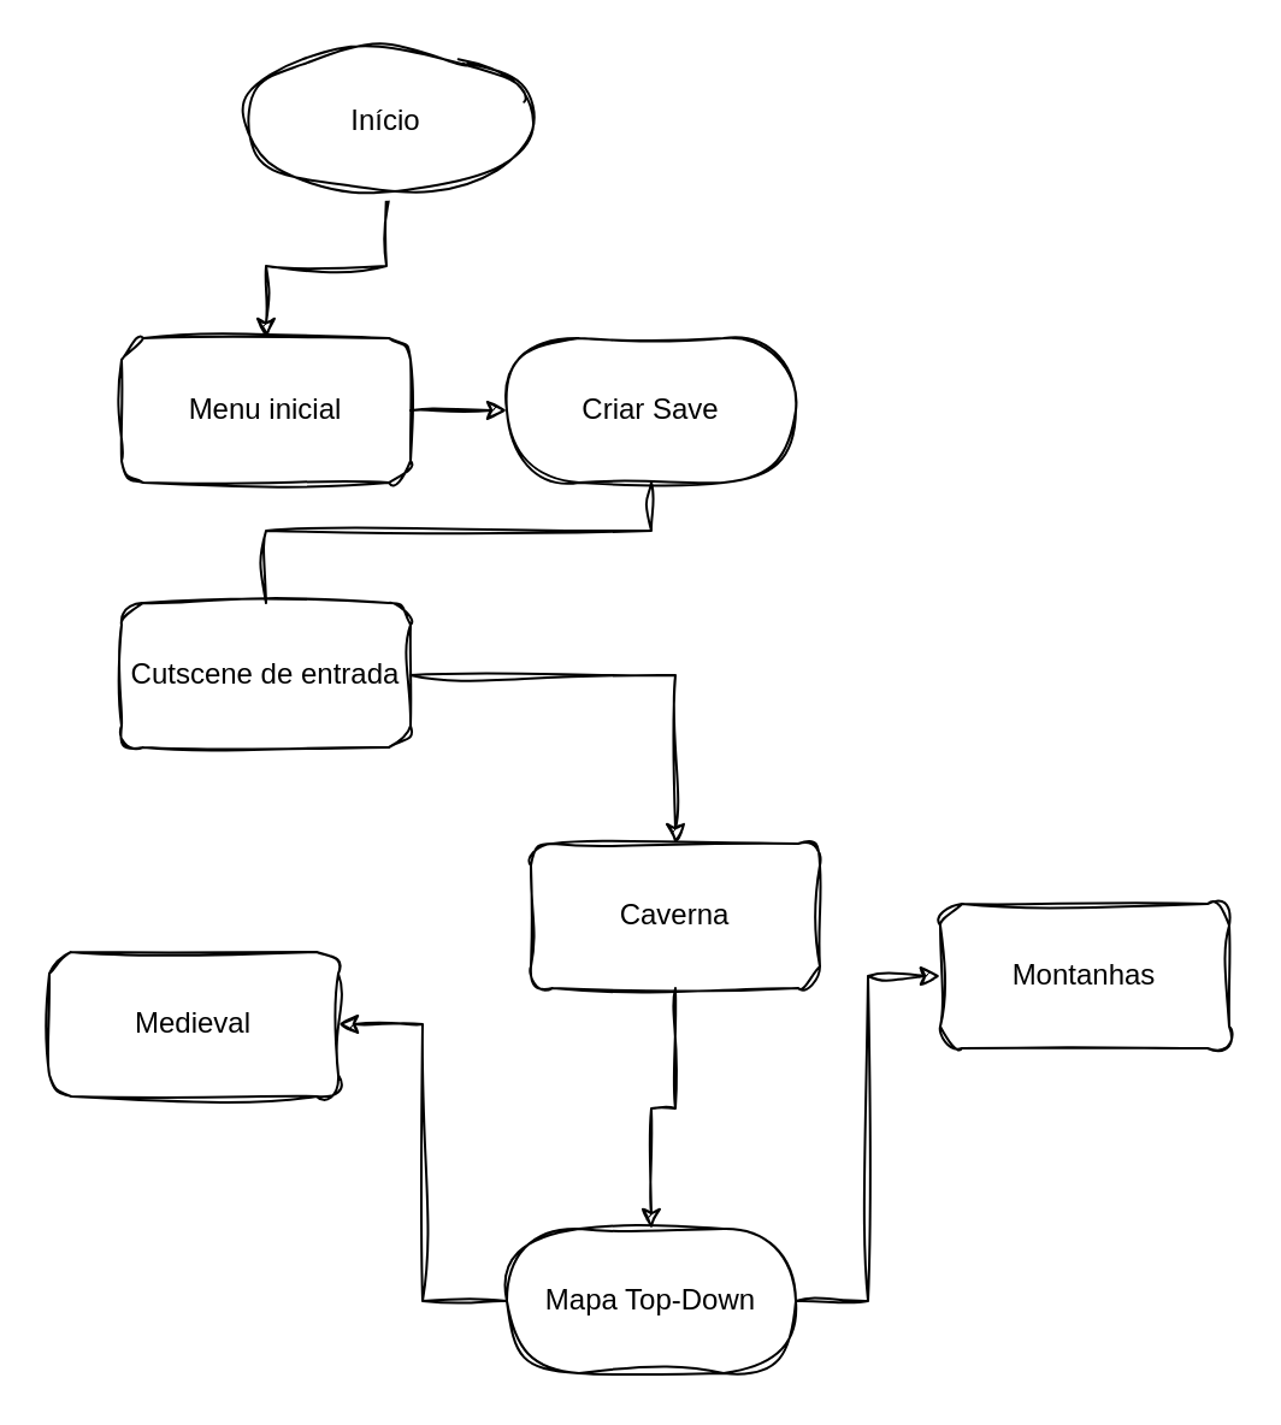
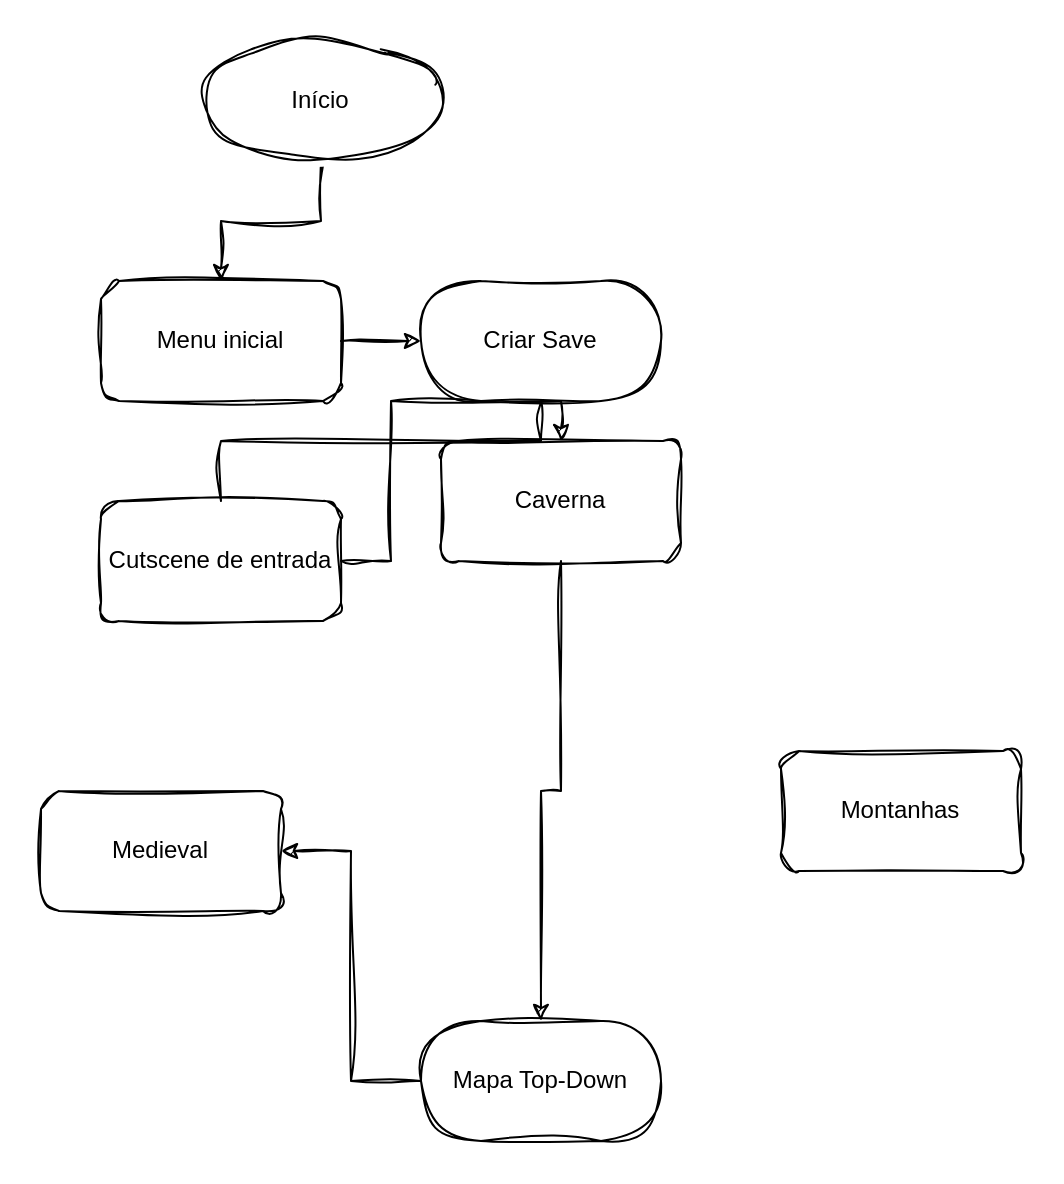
- <mxCell id="5" value="Caverna" style="rounded=1;whiteSpace=wrap;html=1;sketch=1;curveFitting=1;jiggle=2;" parent="1" vertex="1"><mxGeometry x="220" y="350" width="120" height="60" as="geometry" /></mxCell>
+ <mxCell id="5" value="Caverna" style="rounded=1;whiteSpace=wrap;html=1;sketch=1;curveFitting=1;jiggle=2;" parent="1" vertex="1"><mxGeometry x="220" y="220" width="120" height="60" as="geometry" /></mxCell>
- <mxCell id="9" style="edgeStyle=orthogonalEdgeStyle;rounded=0;orthogonalLoop=1;jettySize=auto;html=1;entryX=0;entryY=0.5;entryDx=0;entryDy=0;sketch=1;curveFitting=1;jiggle=2;" parent="1" source="10" target="11" edge="1"><mxGeometry relative="1" as="geometry" /></mxCell>
